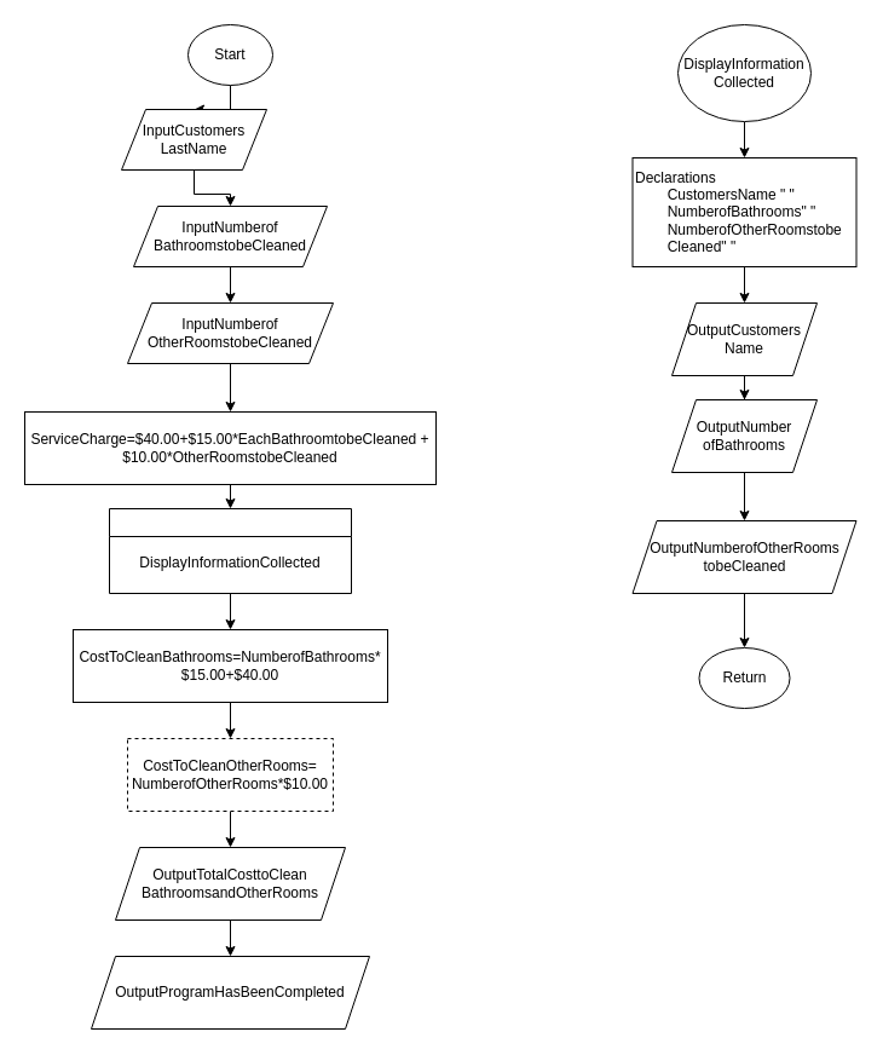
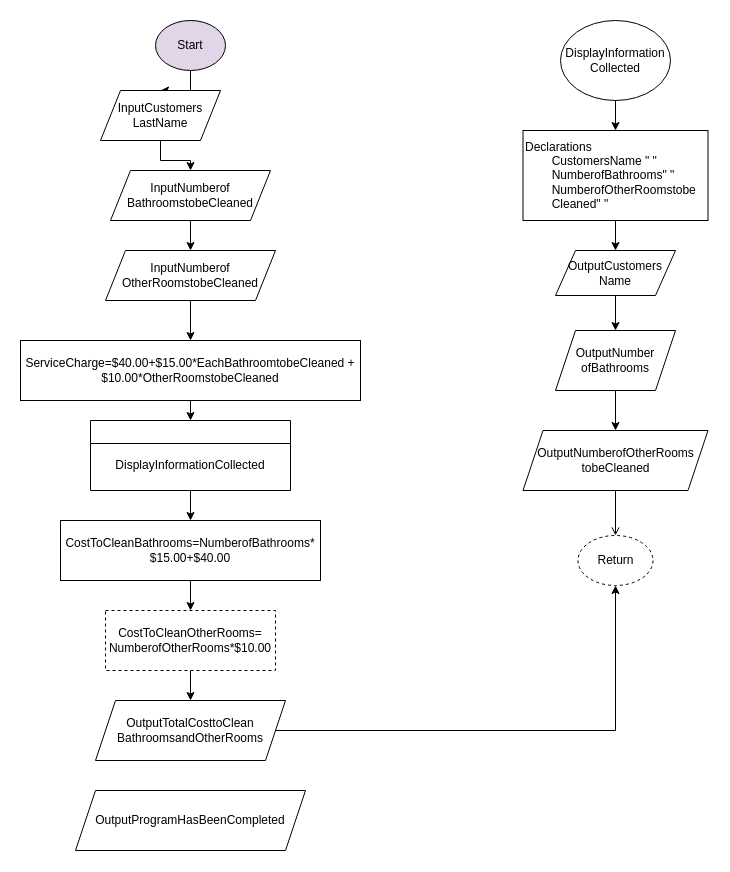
- <mxCell id="3" value="Start" style="ellipse;whiteSpace=wrap;html=1;" vertex="1" parent="1"><mxGeometry x="155" y="20" width="70" height="50" as="geometry" /></mxCell>
+ <mxCell id="3" value="Start" style="ellipse;whiteSpace=wrap;html=1;fillColor=#e1d5e7;" vertex="1" parent="1"><mxGeometry x="155" y="20" width="70" height="50" as="geometry" /></mxCell>
- <mxCell id="27" value="OutputCustomers&lt;div&gt;Name&lt;/div&gt;" style="shape=parallelogram;perimeter=parallelogramPerimeter;whiteSpace=wrap;html=1;fixedSize=1;align=center;" vertex="1" parent="1"><mxGeometry x="555" y="250" width="120" height="60" as="geometry" /></mxCell>
+ <mxCell id="27" value="OutputCustomers&lt;div&gt;Name&lt;/div&gt;" style="shape=parallelogram;perimeter=parallelogramPerimeter;whiteSpace=wrap;html=1;fixedSize=1;align=center;" vertex="1" parent="1"><mxGeometry x="555" y="250" width="120" height="45" as="geometry" /></mxCell>
- <mxCell id="30" value="" style="edgeStyle=orthogonalEdgeStyle;rounded=0;orthogonalLoop=1;jettySize=auto;html=1;" edge="1" parent="1" source="31" target="32"><mxGeometry relative="1" as="geometry" /></mxCell>
+ <mxCell id="30" value="" style="edgeStyle=orthogonalEdgeStyle;rounded=0;orthogonalLoop=1;jettySize=auto;html=1;endArrow=open;" edge="1" parent="1" source="31" target="32"><mxGeometry relative="1" as="geometry" /></mxCell>
- <mxCell id="32" value="Return" style="ellipse;whiteSpace=wrap;html=1;" vertex="1" parent="1"><mxGeometry x="577.5" y="535" width="75" height="50" as="geometry" /></mxCell>
+ <mxCell id="32" value="Return" style="ellipse;whiteSpace=wrap;html=1;dashed=1;" vertex="1" parent="1"><mxGeometry x="577.5" y="535" width="75" height="50" as="geometry" /></mxCell>
- <mxCell id="19" value="" style="edgeStyle=orthogonalEdgeStyle;rounded=0;orthogonalLoop=1;jettySize=auto;html=1;" edge="1" parent="1" source="20" target="21"><mxGeometry relative="1" as="geometry" /></mxCell>
+ <mxCell id="19" value="" style="edgeStyle=orthogonalEdgeStyle;rounded=0;orthogonalLoop=1;jettySize=auto;html=1;" edge="1" parent="1" source="20" target="32"><mxGeometry relative="1" as="geometry" /></mxCell>
